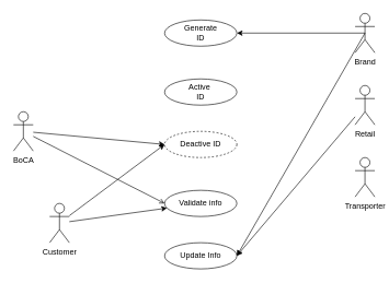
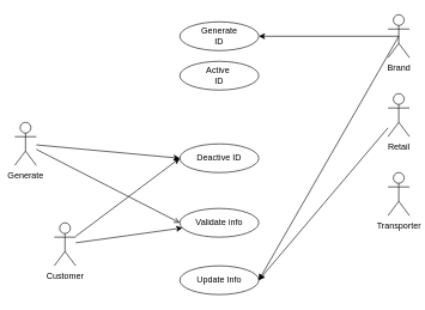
- <mxCell id="13" value="Active&amp;nbsp;&lt;br&gt;ID" style="ellipse;whiteSpace=wrap;html=1;" parent="1" vertex="1"><mxGeometry x="250" y="120" width="110" height="40" as="geometry" /></mxCell>
+ <mxCell id="13" value="Active&amp;nbsp;&lt;br&gt;ID" style="ellipse;whiteSpace=wrap;html=1;" parent="1" vertex="1"><mxGeometry x="250" y="85" width="110" height="40" as="geometry" /></mxCell>
- <mxCell id="16" value="Deactive ID" style="ellipse;whiteSpace=wrap;html=1;dashed=1;" parent="1" vertex="1"><mxGeometry x="250" y="200" width="110" height="40" as="geometry" /></mxCell>
+ <mxCell id="16" value="Deactive ID" style="ellipse;whiteSpace=wrap;html=1;" parent="1" vertex="1"><mxGeometry x="250" y="200" width="110" height="40" as="geometry" /></mxCell>
- <mxCell id="8" value="BoCA&lt;br&gt;" style="shape=umlActor;html=1;verticalLabelPosition=bottom;verticalAlign=top;align=center;" parent="1" vertex="1"><mxGeometry x="20" y="170" width="30" height="60" as="geometry" /></mxCell>
+ <mxCell id="8" value="Generate&lt;br&gt;" style="shape=umlActor;html=1;verticalLabelPosition=bottom;verticalAlign=top;align=center;" parent="1" vertex="1"><mxGeometry x="20" y="170" width="30" height="60" as="geometry" /></mxCell>
